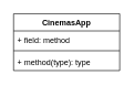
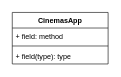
- <mxCell id="5" value="+ method(type): type" style="text;strokeColor=none;fillColor=none;align=left;verticalAlign=top;spacingLeft=4;spacingRight=4;overflow=hidden;rotatable=0;points=[[0,0.5],[1,0.5]];portConstraint=eastwest;whiteSpace=wrap;html=1;" vertex="1" parent="2"><mxGeometry y="60" width="160" height="26" as="geometry" /></mxCell>
+ <mxCell id="5" value="+ field(type): type" style="text;strokeColor=none;fillColor=none;align=left;verticalAlign=top;spacingLeft=4;spacingRight=4;overflow=hidden;rotatable=0;points=[[0,0.5],[1,0.5]];portConstraint=eastwest;whiteSpace=wrap;html=1;" vertex="1" parent="2"><mxGeometry y="60" width="160" height="26" as="geometry" /></mxCell>
